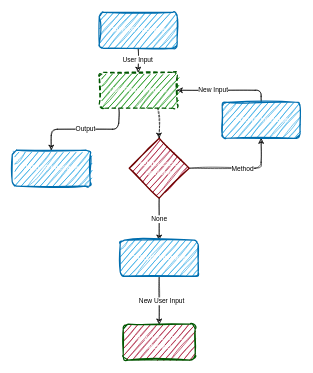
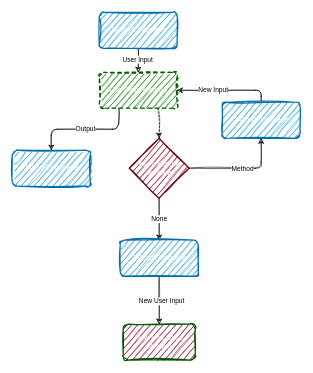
- <mxCell id="5" value="return Case&lt;br&gt;or None" style="strokeWidth=2;html=1;shape=mxgraph.flowchart.decision;whiteSpace=wrap;fillColor=#a20025;strokeColor=#6F0000;sketch=1;curveFitting=1;jiggle=2;shadow=0;fontColor=#ffffff;" vertex="1" parent="1"><mxGeometry x="215" y="230" width="100" height="100" as="geometry" /></mxCell>
+ <mxCell id="5" value="return Method&lt;br&gt;or None" style="strokeWidth=2;html=1;shape=mxgraph.flowchart.decision;whiteSpace=wrap;fillColor=#a20025;strokeColor=#6F0000;sketch=1;curveFitting=1;jiggle=2;shadow=0;fontColor=#ffffff;" vertex="1" parent="1"><mxGeometry x="215" y="230" width="100" height="100" as="geometry" /></mxCell>
